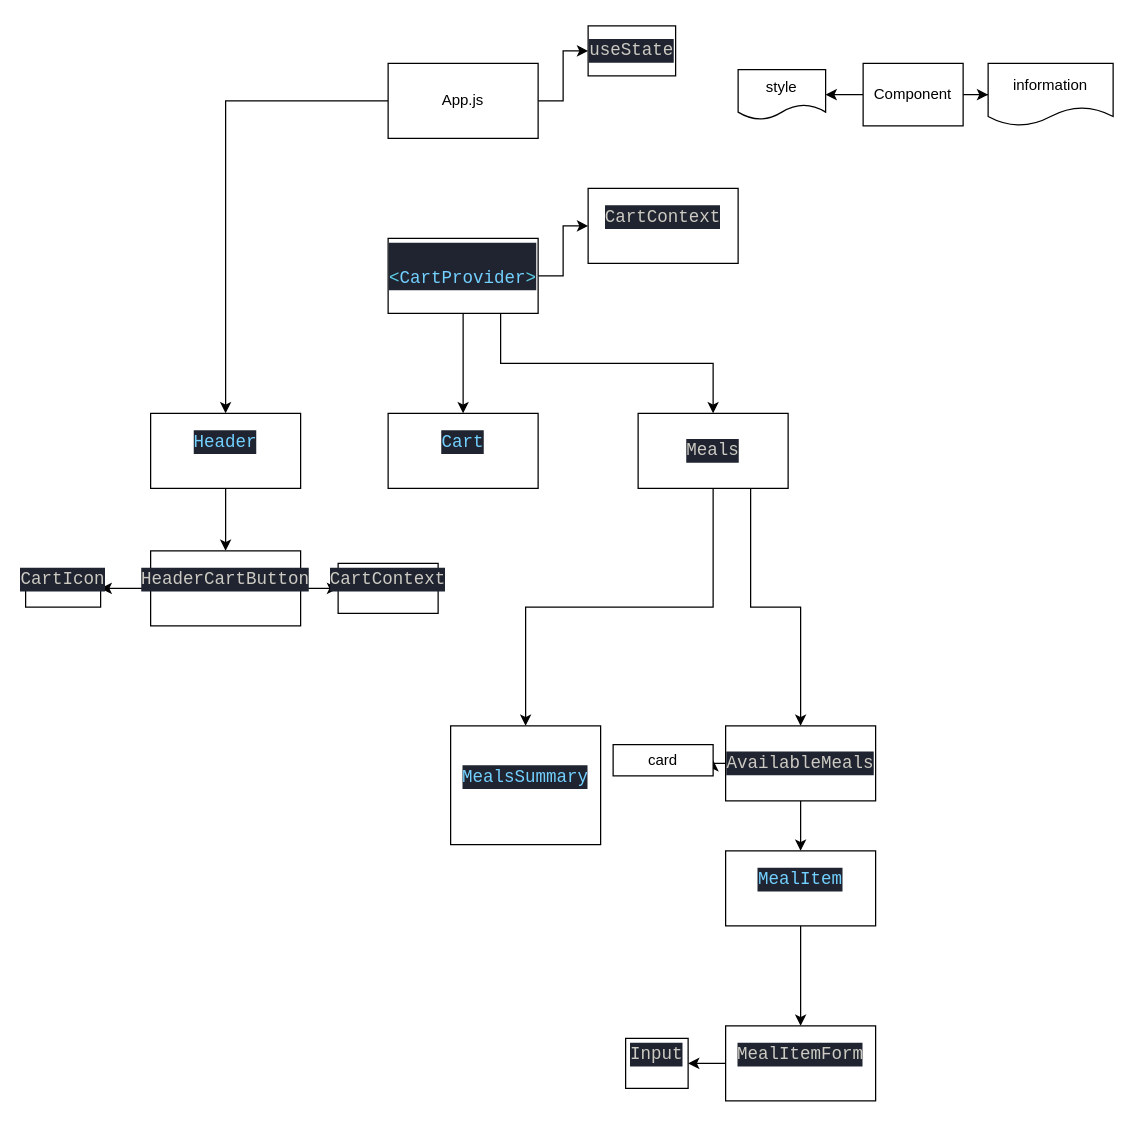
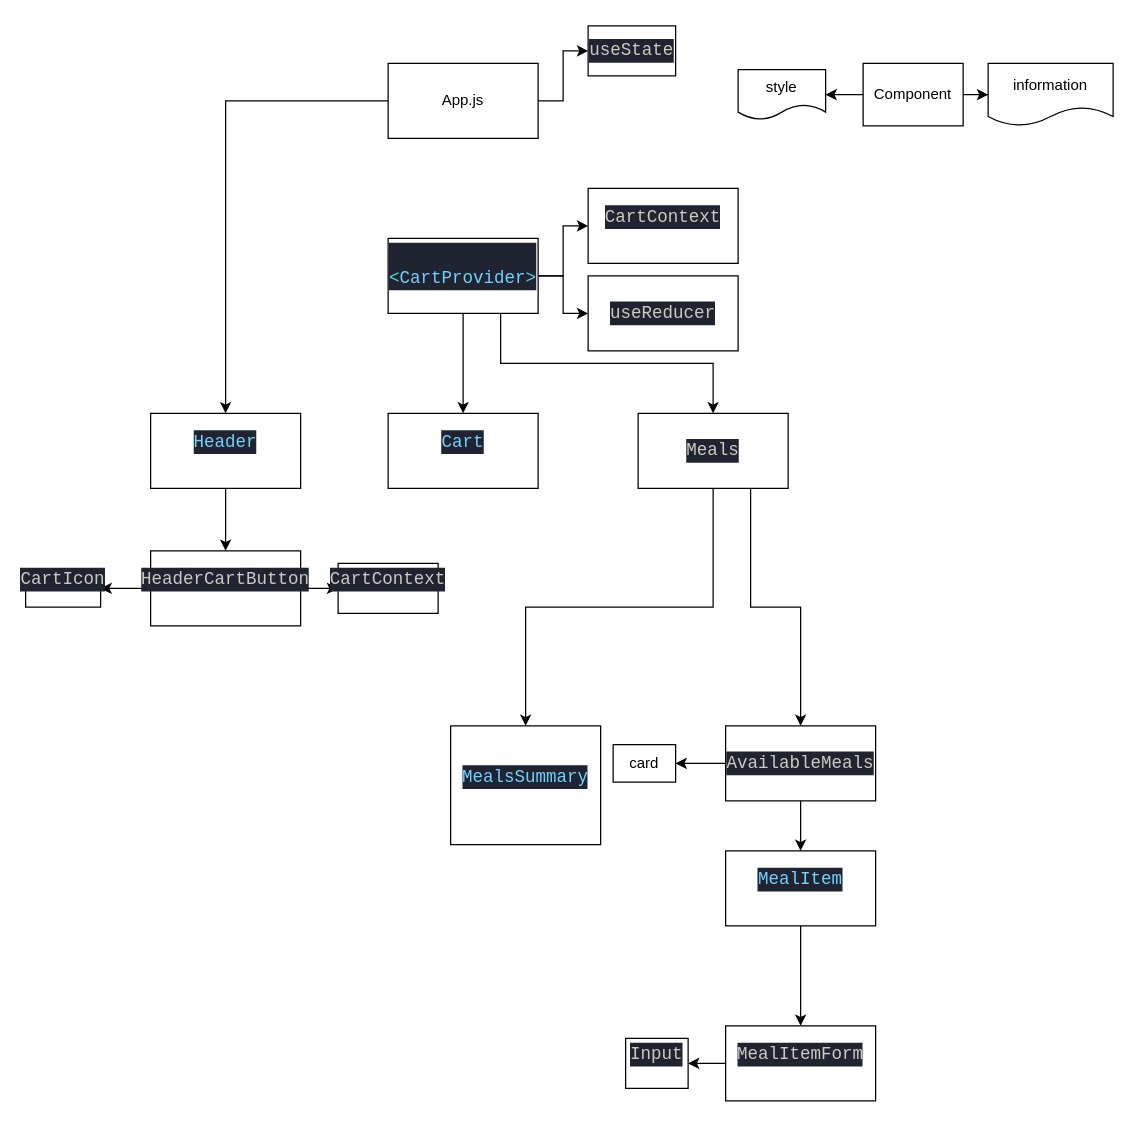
+ <mxCell id="8" value="" style="edgeStyle=orthogonalEdgeStyle;rounded=0;orthogonalLoop=1;jettySize=auto;html=1;" edge="1" parent="1" source="9" target="26"><mxGeometry relative="1" as="geometry" /></mxCell>
+ <mxCell id="26" value="&lt;div style=&quot;color: rgb(204, 202, 194); background-color: rgb(31, 36, 48); font-family: Consolas, &amp;quot;Courier New&amp;quot;, monospace; font-size: 14px; line-height: 19px;&quot;&gt;useReducer&lt;/div&gt;" style="whiteSpace=wrap;html=1;rounded=0;" vertex="1" parent="1"><mxGeometry x="470" y="220" width="120" height="60" as="geometry" /></mxCell>
- <mxCell id="35" value="card" style="rounded=0;whiteSpace=wrap;html=1;" vertex="1" parent="1"><mxGeometry x="490" y="595" width="80" height="25" as="geometry" /></mxCell>
+ <mxCell id="35" value="card" style="rounded=0;whiteSpace=wrap;html=1;" vertex="1" parent="1"><mxGeometry x="490" y="595" width="50" height="30" as="geometry" /></mxCell>
